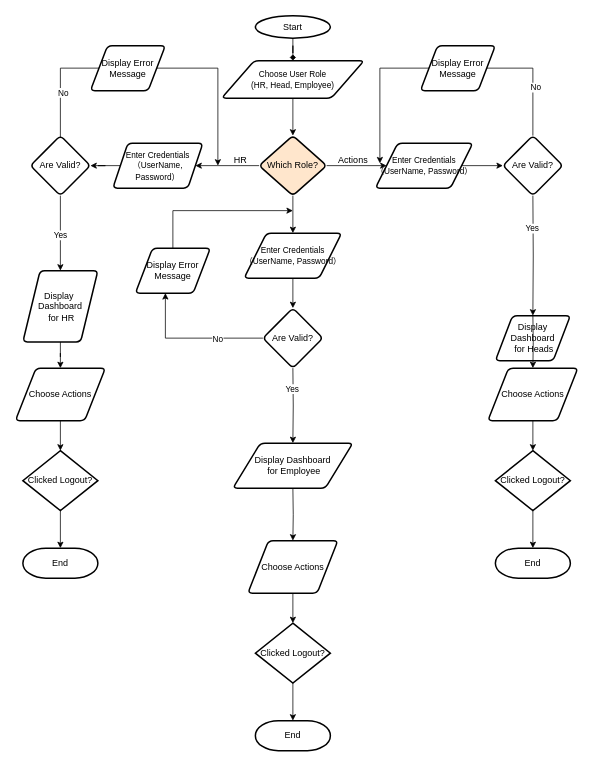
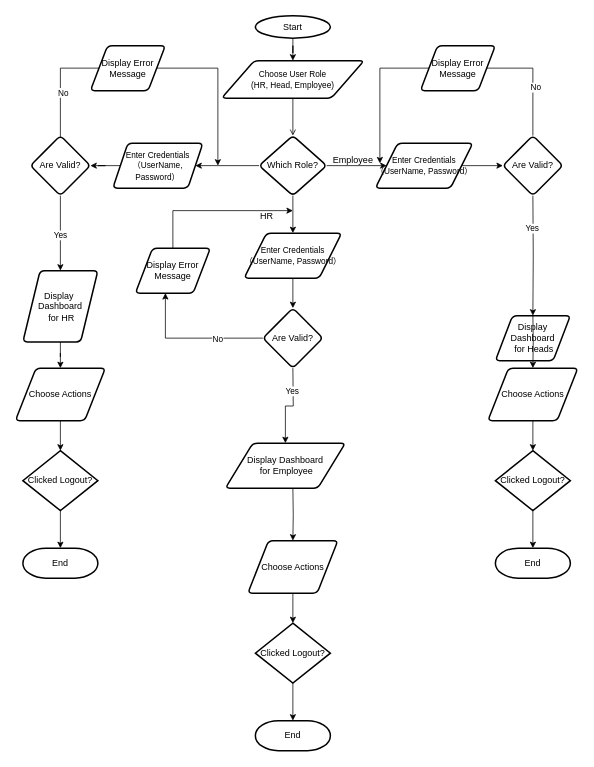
- <mxCell id="30" value="" style="edgeStyle=orthogonalEdgeStyle;rounded=0;orthogonalLoop=1;jettySize=auto;html=1;endArrow=diamond;" edge="1" parent="2" source="31" target="14"><mxGeometry relative="1" as="geometry" /></mxCell>
+ <mxCell id="30" value="" style="edgeStyle=orthogonalEdgeStyle;rounded=0;orthogonalLoop=1;jettySize=auto;html=1;" edge="1" parent="2" source="31" target="14"><mxGeometry relative="1" as="geometry" /></mxCell>
- <mxCell id="13" value="" style="edgeStyle=orthogonalEdgeStyle;rounded=0;orthogonalLoop=1;jettySize=auto;html=1;" edge="1" parent="2" source="14" target="18"><mxGeometry relative="1" as="geometry" /></mxCell>
+ <mxCell id="13" value="" style="edgeStyle=orthogonalEdgeStyle;rounded=0;orthogonalLoop=1;jettySize=auto;html=1;endArrow=open;" edge="1" parent="2" source="14" target="18"><mxGeometry relative="1" as="geometry" /></mxCell>
- <mxCell id="20" value="HR" style="text;html=1;align=center;verticalAlign=middle;resizable=0;points=[];autosize=1;strokeColor=none;fillColor=none;" vertex="1" parent="2"><mxGeometry x="280" y="178" width="40" height="30" as="geometry" /></mxCell>
+ <mxCell id="20" value="HR" style="text;html=1;align=center;verticalAlign=middle;resizable=0;points=[];autosize=1;strokeColor=none;fillColor=none;" vertex="1" parent="2"><mxGeometry x="315" y="253" width="40" height="30" as="geometry" /></mxCell>
- <mxCell id="23" value="Actions" style="text;html=1;align=center;verticalAlign=middle;resizable=0;points=[];autosize=1;strokeColor=none;fillColor=none;" vertex="1" parent="2"><mxGeometry x="410" y="178" width="80" height="30" as="geometry" /></mxCell>
+ <mxCell id="23" value="Employee" style="text;html=1;align=center;verticalAlign=middle;resizable=0;points=[];autosize=1;strokeColor=none;fillColor=none;" vertex="1" parent="2"><mxGeometry x="410" y="178" width="80" height="30" as="geometry" /></mxCell>
- <mxCell id="18" value="Which Role?" style="rhombus;whiteSpace=wrap;html=1;strokeWidth=2;rounded=1;arcSize=12;fillColor=#ffe6cc;" vertex="1" parent="2"><mxGeometry x="325" y="160" width="90" height="80" as="geometry" /></mxCell>
+ <mxCell id="18" value="Which Role?" style="rhombus;whiteSpace=wrap;html=1;strokeWidth=2;rounded=1;arcSize=12;" vertex="1" parent="2"><mxGeometry x="325" y="160" width="90" height="80" as="geometry" /></mxCell>
- <mxCell id="41" value="Display Dashboard&lt;div&gt;&amp;nbsp;for Employee&lt;/div&gt;" style="shape=parallelogram;html=1;strokeWidth=2;perimeter=parallelogramPerimeter;whiteSpace=wrap;rounded=1;arcSize=12;size=0.23;" vertex="1" parent="2"><mxGeometry x="290" y="570" width="160" height="60" as="geometry" /></mxCell>
+ <mxCell id="41" value="Display Dashboard&lt;div&gt;&amp;nbsp;for Employee&lt;/div&gt;" style="shape=parallelogram;html=1;strokeWidth=2;perimeter=parallelogramPerimeter;whiteSpace=wrap;rounded=1;arcSize=12;size=0.23;" vertex="1" parent="2"><mxGeometry x="280" y="570" width="160" height="60" as="geometry" /></mxCell>
